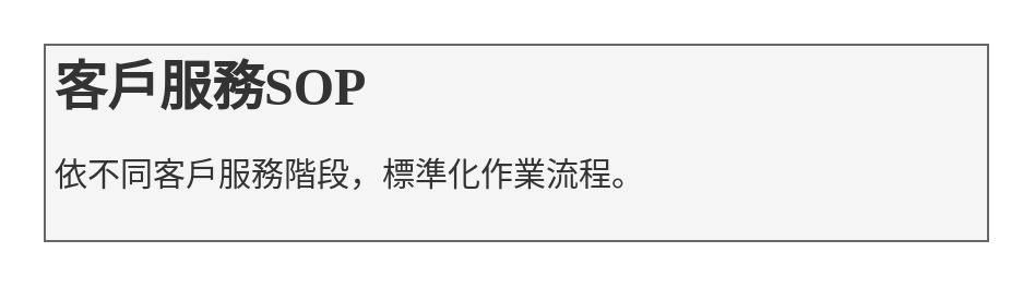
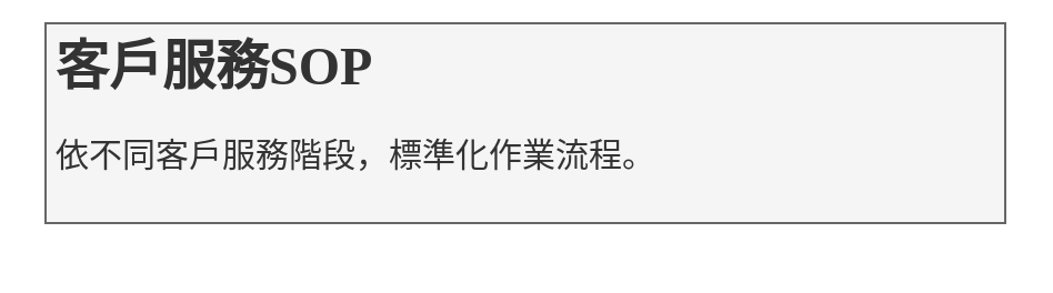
- <mxCell id="2" value="&lt;h1&gt;客戶服務SOP&lt;/h1&gt;&lt;p&gt;&lt;font style=&quot;font-size: 15px&quot;&gt;依不同客戶服務階段，標準化作業流程。&lt;/font&gt;&lt;/p&gt;" style="text;html=1;strokeColor=#666666;fillColor=#f5f5f5;spacing=5;spacingTop=-20;whiteSpace=wrap;overflow=hidden;rounded=0;fontColor=#333333;fontFamily=Noto Sans TC;FType=g;" vertex="1" parent="1"><mxGeometry x="20" y="20" width="432" height="90" as="geometry" /></mxCell>
+ <mxCell id="2" value="&lt;h1&gt;客戶服務SOP&lt;/h1&gt;&lt;p&gt;&lt;font style=&quot;font-size: 15px&quot;&gt;依不同客戶服務階段，標準化作業流程。&lt;/font&gt;&lt;/p&gt;" style="text;html=1;strokeColor=#666666;fillColor=#f5f5f5;spacing=5;spacingTop=-20;whiteSpace=wrap;overflow=hidden;rounded=0;fontColor=#333333;fontFamily=Noto Sans TC;FType=g;" vertex="1" parent="1"><mxGeometry x="20" y="10" width="432" height="90" as="geometry" /></mxCell>
